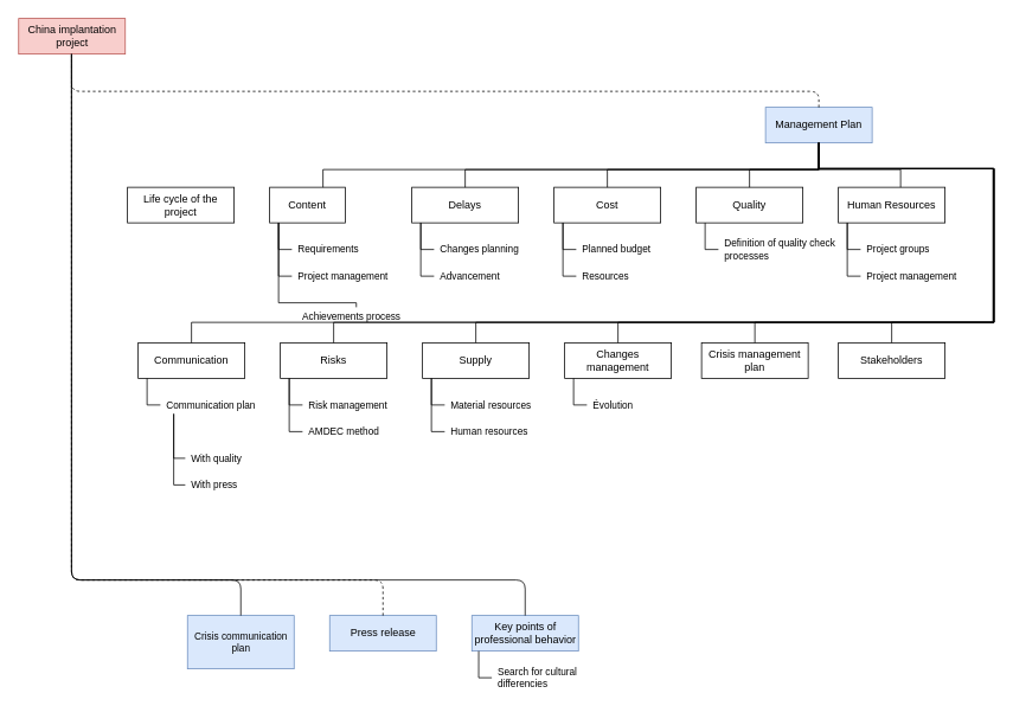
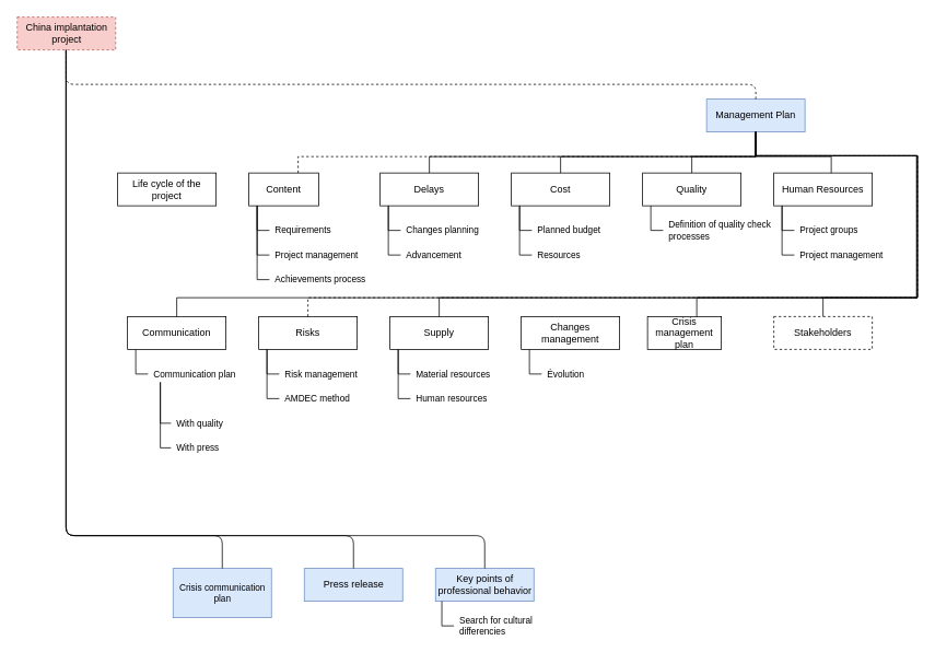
- <mxCell id="63" value="China implantation project" style="rounded=0;whiteSpace=wrap;html=1;fillColor=#f8cecc;strokeColor=#b85450;" vertex="1" parent="1"><mxGeometry x="20.5" y="20" width="120" height="40" as="geometry" /></mxCell>
+ <mxCell id="63" value="China implantation project" style="rounded=0;whiteSpace=wrap;html=1;fillColor=#f8cecc;strokeColor=#b85450;dashed=1;" vertex="1" parent="1"><mxGeometry x="20.5" y="20" width="120" height="40" as="geometry" /></mxCell>
- <mxCell id="53" value="" style="endArrow=none;html=1;fontSize=64;fontColor=#660033;edgeStyle=orthogonalEdgeStyle;rounded=0;" edge="1" parent="1" source="4" target="2"><mxGeometry width="50" height="50" relative="1" as="geometry"><mxPoint x="213.143" y="220" as="sourcePoint" /><mxPoint x="930.857" y="170" as="targetPoint" /><Array as="points"><mxPoint x="363" y="190" /><mxPoint x="921" y="190" /></Array></mxGeometry></mxCell>
+ <mxCell id="53" value="" style="endArrow=none;html=1;fontSize=64;fontColor=#660033;edgeStyle=orthogonalEdgeStyle;rounded=0;dashed=1;" edge="1" parent="1" source="4" target="2"><mxGeometry width="50" height="50" relative="1" as="geometry"><mxPoint x="213.143" y="220" as="sourcePoint" /><mxPoint x="930.857" y="170" as="targetPoint" /><Array as="points"><mxPoint x="363" y="190" /><mxPoint x="921" y="190" /></Array></mxGeometry></mxCell>
- <mxCell id="19" value="&lt;div&gt;Achievements process&lt;/div&gt;" style="text;html=1;strokeColor=none;fillColor=none;align=left;verticalAlign=middle;whiteSpace=wrap;rounded=0;fontSize=11;spacingLeft=5;" vertex="1" parent="1"><mxGeometry x="333" y="345" width="135" height="20" as="geometry" /></mxCell>
+ <mxCell id="19" value="&lt;div&gt;Achievements process&lt;/div&gt;" style="text;html=1;strokeColor=none;fillColor=none;align=left;verticalAlign=middle;whiteSpace=wrap;rounded=0;fontSize=11;spacingLeft=5;" vertex="1" parent="1"><mxGeometry x="328" y="330" width="135" height="20" as="geometry" /></mxCell>
- <mxCell id="59" value="" style="endArrow=none;html=1;fontSize=64;fontColor=#660033;edgeStyle=orthogonalEdgeStyle;rounded=0;" edge="1" parent="1" source="9" target="2"><mxGeometry width="50" height="50" relative="1" as="geometry"><mxPoint x="1240.643" y="220" as="sourcePoint" /><mxPoint x="998.357" y="170" as="targetPoint" /><Array as="points"><mxPoint x="375" y="362" /><mxPoint x="1118" y="362" /><mxPoint x="1118" y="189" /><mxPoint x="921" y="189" /></Array></mxGeometry></mxCell>
+ <mxCell id="59" value="" style="endArrow=none;html=1;fontSize=64;fontColor=#660033;edgeStyle=orthogonalEdgeStyle;rounded=0;dashed=1;" edge="1" parent="1" source="9" target="2"><mxGeometry width="50" height="50" relative="1" as="geometry"><mxPoint x="1240.643" y="220" as="sourcePoint" /><mxPoint x="998.357" y="170" as="targetPoint" /><Array as="points"><mxPoint x="375" y="362" /><mxPoint x="1118" y="362" /><mxPoint x="1118" y="189" /><mxPoint x="921" y="189" /></Array></mxGeometry></mxCell>
- <mxCell id="61" value="" style="endArrow=none;html=1;fontSize=64;fontColor=#660033;edgeStyle=orthogonalEdgeStyle;rounded=0;" edge="1" parent="1" source="13" target="2"><mxGeometry width="50" height="50" relative="1" as="geometry"><mxPoint x="1560.534" y="220" as="sourcePoint" /><mxPoint x="998.466" y="170" as="targetPoint" /><Array as="points"><mxPoint x="695" y="362" /><mxPoint x="1118" y="362" /><mxPoint x="1118" y="189" /><mxPoint x="921" y="189" /></Array></mxGeometry></mxCell>
- <mxCell id="12" value="Crisis management plan" style="rounded=0;whiteSpace=wrap;html=1;" vertex="1" parent="1"><mxGeometry x="789" y="385" width="120" height="40" as="geometry" /></mxCell>
+ <mxCell id="12" value="Crisis management plan" style="rounded=0;whiteSpace=wrap;html=1;" vertex="1" parent="1"><mxGeometry x="789" y="385" width="90" height="40" as="geometry" /></mxCell>
- <mxCell id="68" value="Stakeholders" style="rounded=0;whiteSpace=wrap;html=1;" vertex="1" parent="1"><mxGeometry x="943" y="385" width="120" height="40" as="geometry" /></mxCell>
+ <mxCell id="68" value="Stakeholders" style="rounded=0;whiteSpace=wrap;html=1;dashed=1;" vertex="1" parent="1"><mxGeometry x="943" y="385" width="120" height="40" as="geometry" /></mxCell>
- <mxCell id="66" value="" style="endArrow=none;html=1;fontSize=64;fontColor=#660033;edgeStyle=orthogonalEdgeStyle;dashed=1;" edge="1" parent="1" source="15" target="63"><mxGeometry width="50" height="50" relative="1" as="geometry"><mxPoint x="220.5" y="439.857" as="sourcePoint" /><mxPoint x="90.357" y="360" as="targetPoint" /><Array as="points"><mxPoint x="430" y="652" /><mxPoint x="80" y="652" /></Array></mxGeometry></mxCell>
+ <mxCell id="66" value="" style="endArrow=none;html=1;fontSize=64;fontColor=#660033;edgeStyle=orthogonalEdgeStyle;" edge="1" parent="1" source="15" target="63"><mxGeometry width="50" height="50" relative="1" as="geometry"><mxPoint x="220.5" y="439.857" as="sourcePoint" /><mxPoint x="90.357" y="360" as="targetPoint" /><Array as="points"><mxPoint x="430" y="652" /><mxPoint x="80" y="652" /></Array></mxGeometry></mxCell>
